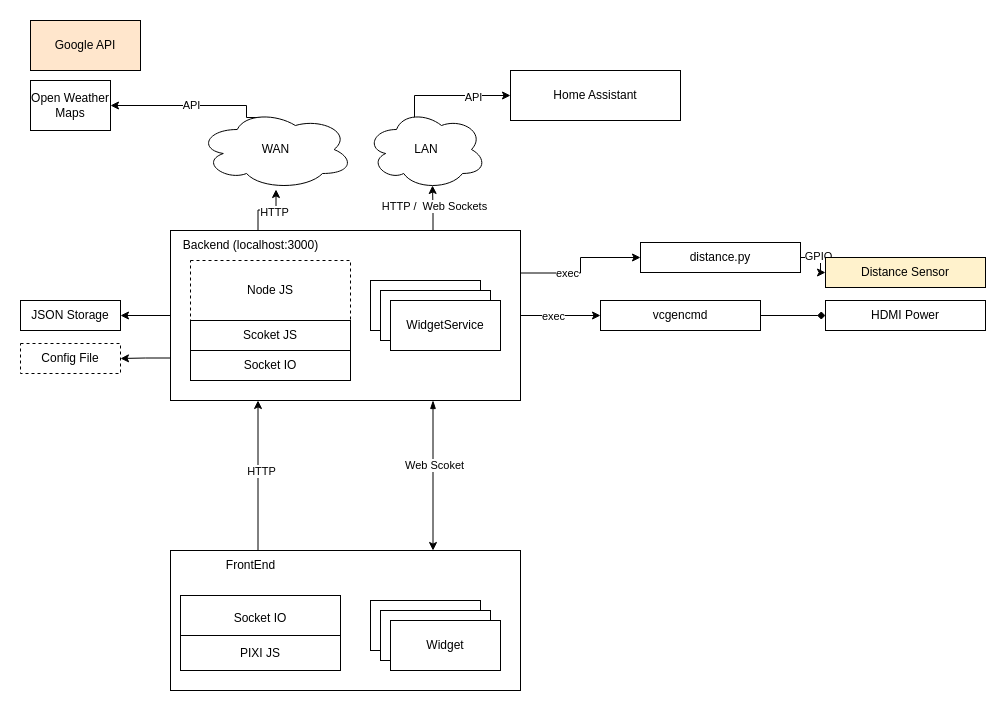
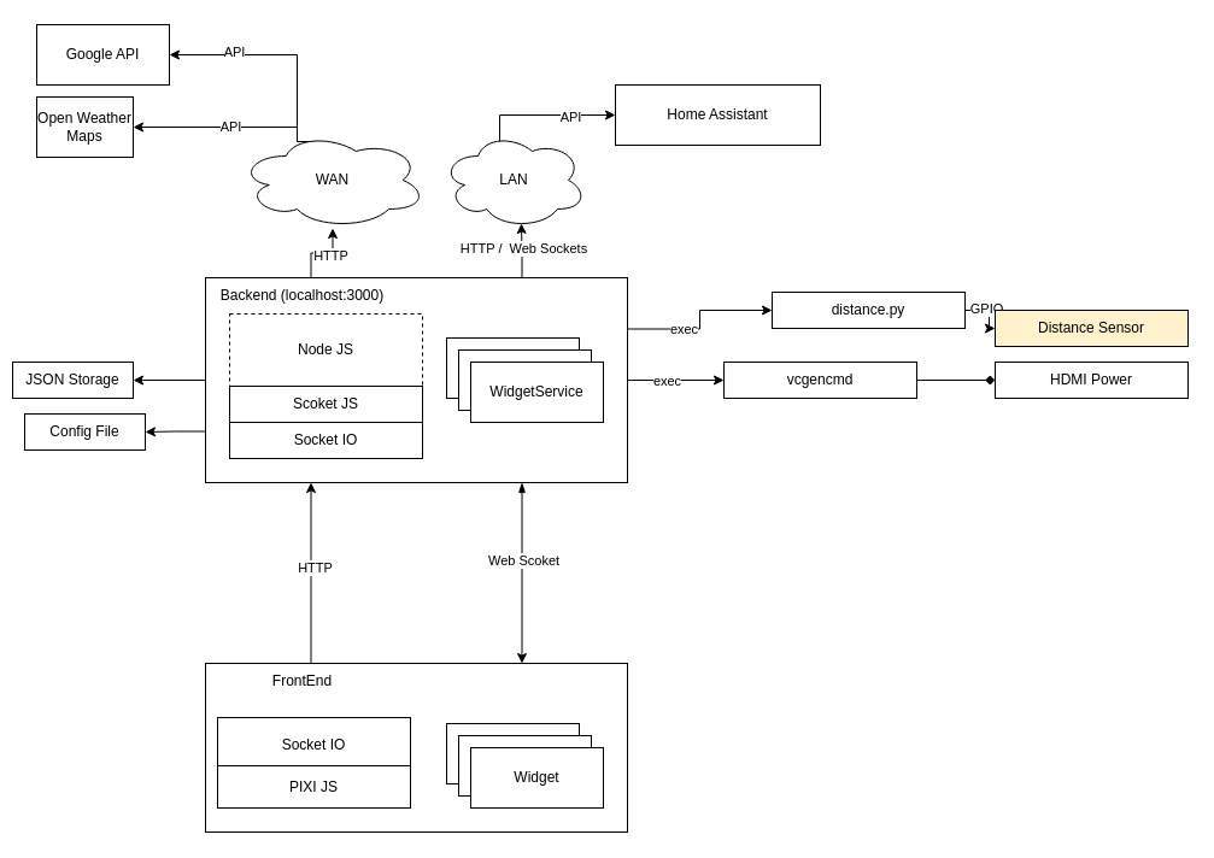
- <mxCell id="46" value="Google API" style="rounded=0;whiteSpace=wrap;html=1;fillColor=#ffe6cc;" vertex="1" parent="1"><mxGeometry x="30" y="20" width="110" height="50" as="geometry" /></mxCell>
+ <mxCell id="46" value="Google API" style="rounded=0;whiteSpace=wrap;html=1;" vertex="1" parent="1"><mxGeometry x="30" y="20" width="110" height="50" as="geometry" /></mxCell>
+ <mxCell id="39" style="edgeStyle=orthogonalEdgeStyle;rounded=0;orthogonalLoop=1;jettySize=auto;html=1;entryX=1;entryY=0.5;entryDx=0;entryDy=0;exitX=0.4;exitY=0.1;exitDx=0;exitDy=0;exitPerimeter=0;" edge="1" parent="1" source="41" target="46"><mxGeometry relative="1" as="geometry"><Array as="points"><mxPoint x="246" y="45" /></Array></mxGeometry></mxCell>
+ <mxCell id="40" value="API" style="edgeLabel;html=1;align=center;verticalAlign=middle;resizable=0;points=[];" vertex="1" connectable="0" parent="39"><mxGeometry x="0.448" y="-3" relative="1" as="geometry"><mxPoint as="offset" /></mxGeometry></mxCell>
- <mxCell id="48" value="JSON Storage" style="rounded=0;whiteSpace=wrap;html=1;" vertex="1" parent="1"><mxGeometry x="20" y="300" width="100" height="30" as="geometry" /></mxCell>
+ <mxCell id="48" value="JSON Storage" style="rounded=0;whiteSpace=wrap;html=1;" vertex="1" parent="1"><mxGeometry x="10" y="300" width="100" height="30" as="geometry" /></mxCell>
- <mxCell id="49" value="Config File" style="rounded=0;whiteSpace=wrap;html=1;dashed=1;" vertex="1" parent="1"><mxGeometry x="20" y="343" width="100" height="30" as="geometry" /></mxCell>
+ <mxCell id="49" value="Config File" style="rounded=0;whiteSpace=wrap;html=1;" vertex="1" parent="1"><mxGeometry x="20" y="343" width="100" height="30" as="geometry" /></mxCell>
